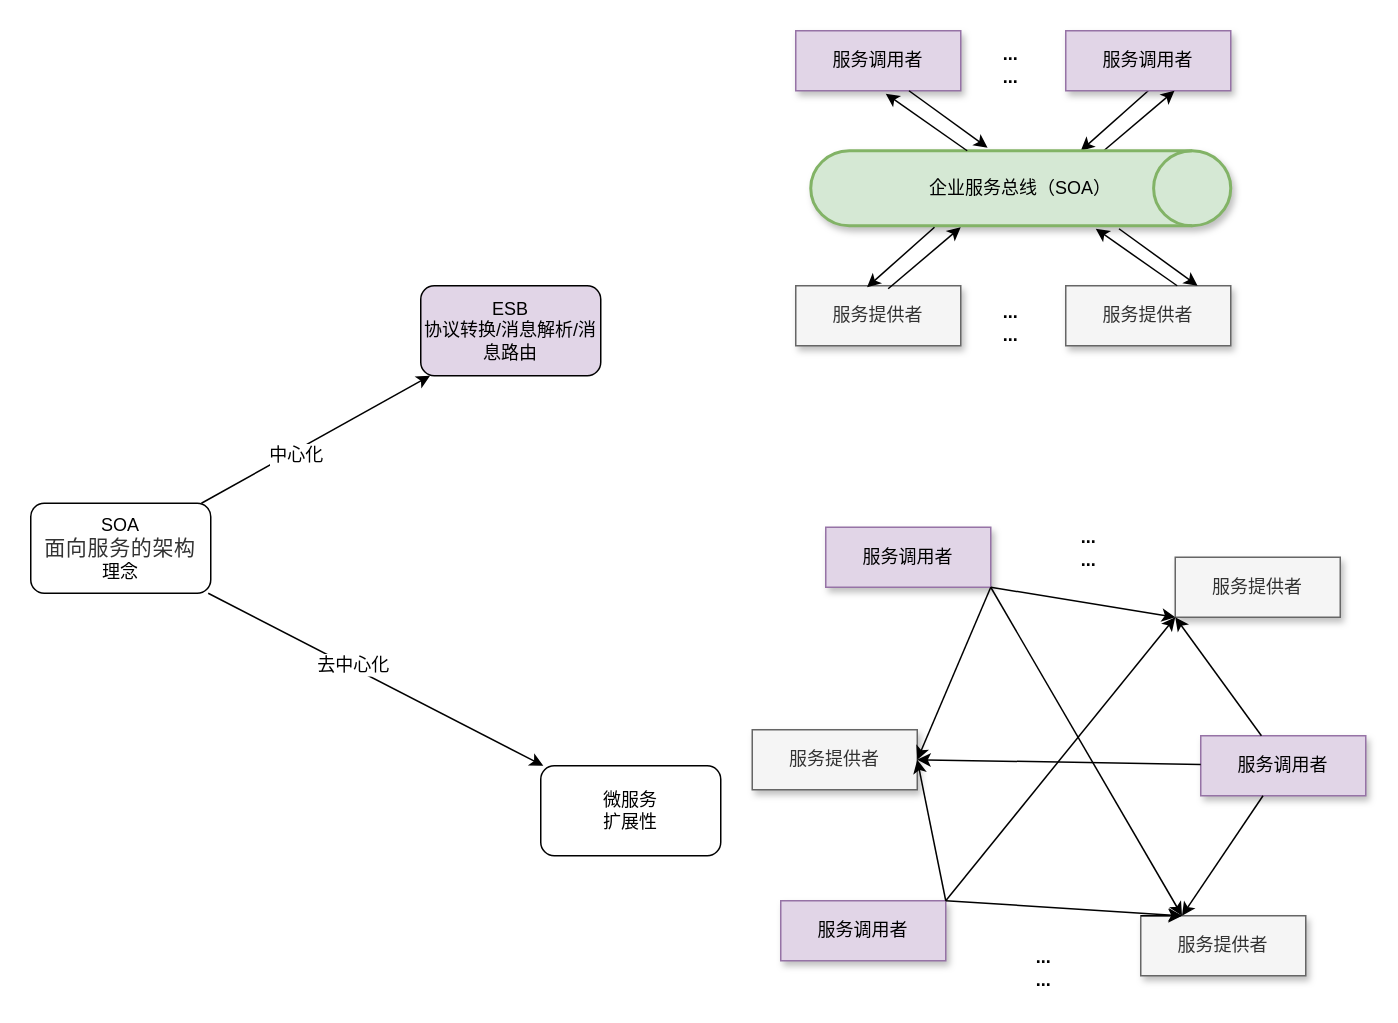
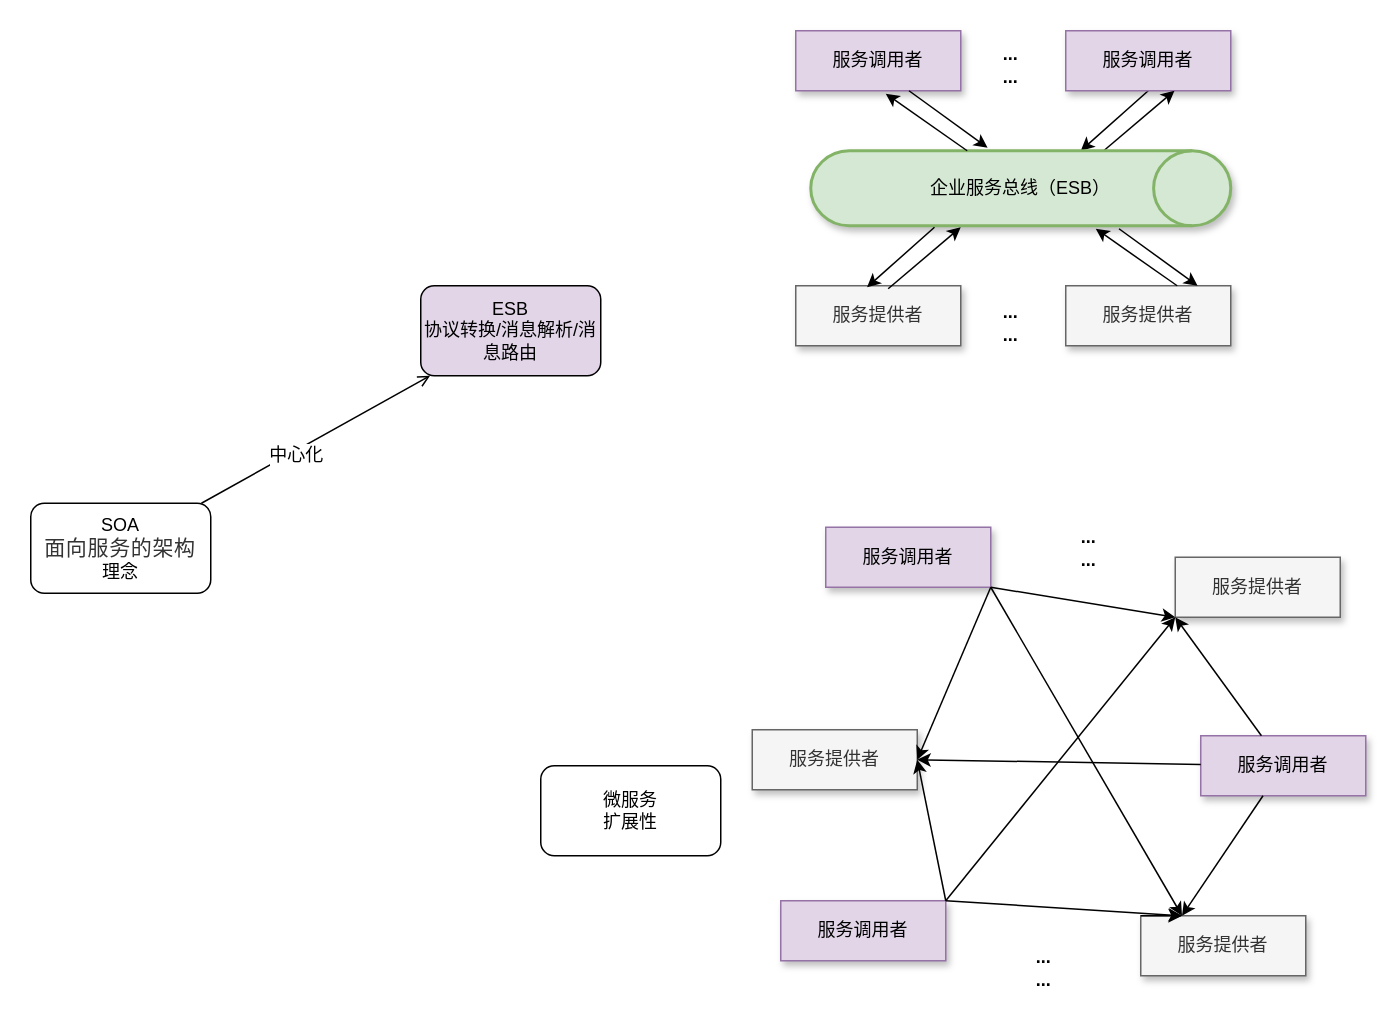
- <mxCell id="21" value="企业服务总线（SOA）" style="strokeWidth=2;html=1;shape=mxgraph.flowchart.direct_data;whiteSpace=wrap;shadow=1;fillColor=#d5e8d4;strokeColor=#82b366;" vertex="1" parent="1"><mxGeometry x="540" y="100" width="280" height="50" as="geometry" /></mxCell>
+ <mxCell id="21" value="企业服务总线（ESB）" style="strokeWidth=2;html=1;shape=mxgraph.flowchart.direct_data;whiteSpace=wrap;shadow=1;fillColor=#d5e8d4;strokeColor=#82b366;" vertex="1" parent="1"><mxGeometry x="540" y="100" width="280" height="50" as="geometry" /></mxCell>
- <mxCell id="8" value="" style="rounded=0;orthogonalLoop=1;jettySize=auto;html=1;" edge="1" parent="1" source="12" target="14"><mxGeometry relative="1" as="geometry" /></mxCell>
+ <mxCell id="8" value="" style="rounded=0;orthogonalLoop=1;jettySize=auto;html=1;endArrow=open;" edge="1" parent="1" source="12" target="14"><mxGeometry relative="1" as="geometry" /></mxCell>
- <mxCell id="10" value="" style="rounded=0;orthogonalLoop=1;jettySize=auto;html=1;" edge="1" parent="1" source="12" target="13"><mxGeometry relative="1" as="geometry" /></mxCell>
- <mxCell id="11" value="去中心化" style="text;html=1;align=center;verticalAlign=middle;resizable=0;points=[];labelBackgroundColor=#ffffff;" vertex="1" connectable="0" parent="10"><mxGeometry x="-0.151" y="2" relative="1" as="geometry"><mxPoint as="offset" /></mxGeometry></mxCell>
